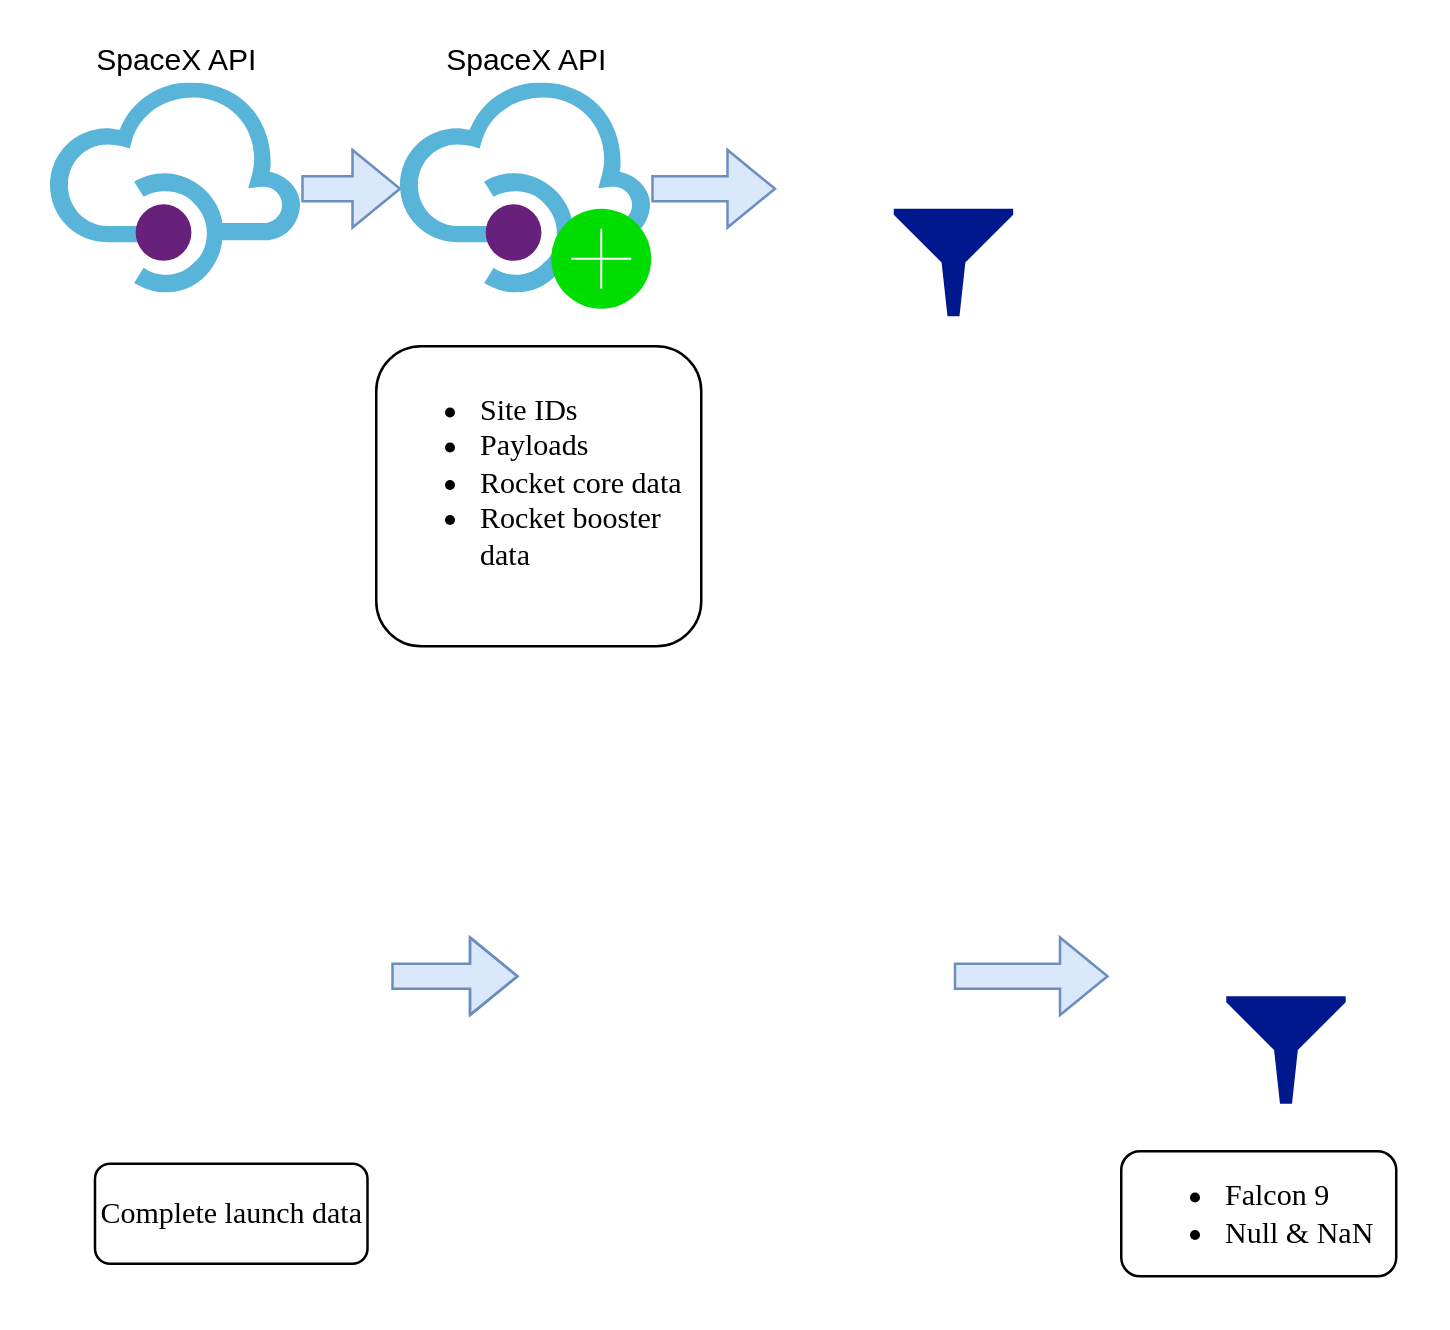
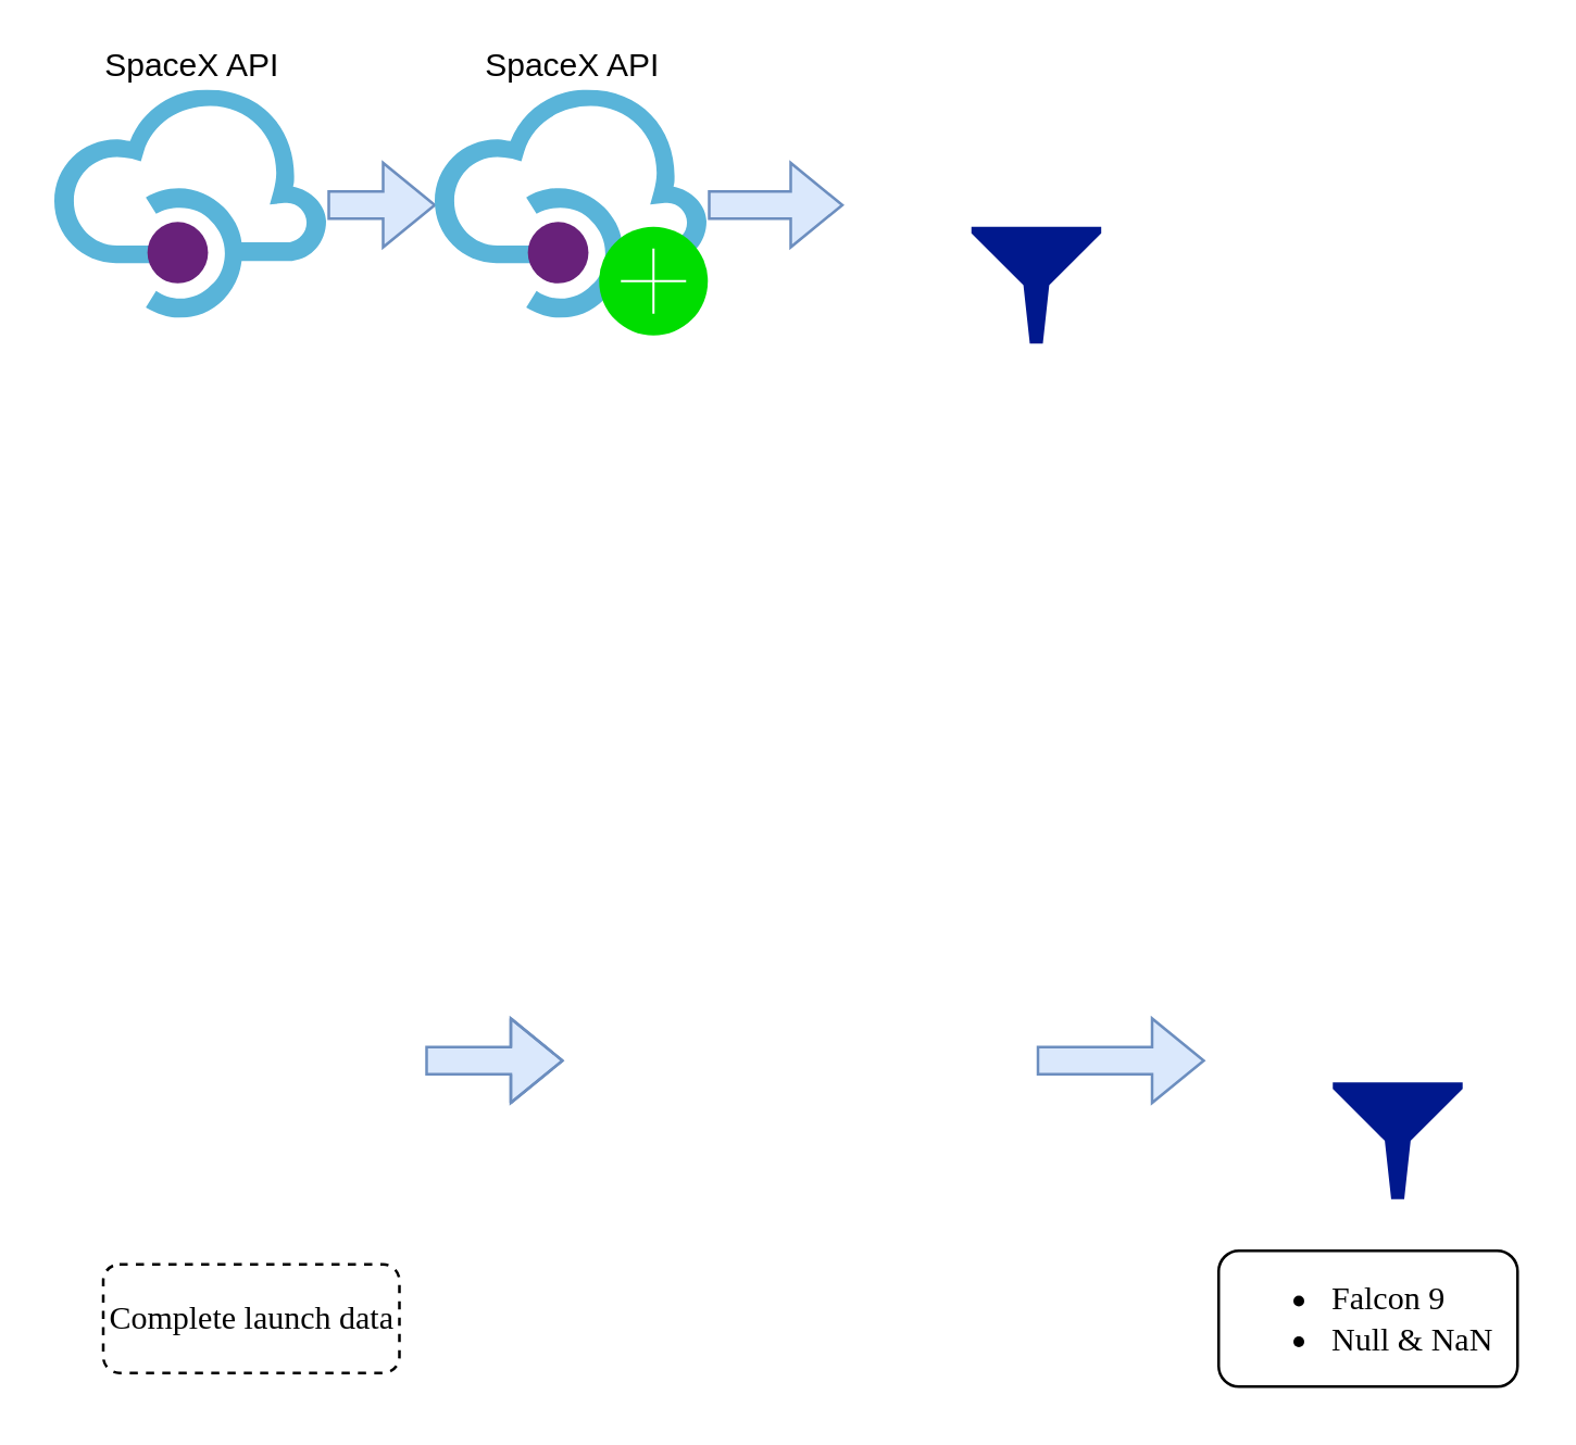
- <mxCell id="7" value="&lt;ul&gt;&lt;li&gt;Site IDs&lt;/li&gt;&lt;li&gt;Payloads&lt;/li&gt;&lt;li&gt;Rocket core data&lt;/li&gt;&lt;li&gt;Rocket booster data&lt;/li&gt;&lt;/ul&gt;" style="rounded=1;whiteSpace=wrap;html=1;fontFamily=Verdana;labelPosition=center;verticalLabelPosition=middle;align=left;verticalAlign=top;" vertex="1" parent="1"><mxGeometry x="150" y="138" width="130" height="120" as="geometry" /></mxCell>
- <mxCell id="6" value="Complete launch data" style="rounded=1;whiteSpace=wrap;html=1;fontFamily=Verdana;" vertex="1" parent="1"><mxGeometry x="37.5" y="465" width="109" height="40" as="geometry" /></mxCell>
+ <mxCell id="6" value="Complete launch data" style="rounded=1;whiteSpace=wrap;html=1;fontFamily=Verdana;dashed=1;" vertex="1" parent="1"><mxGeometry x="37.5" y="465" width="109" height="40" as="geometry" /></mxCell>
